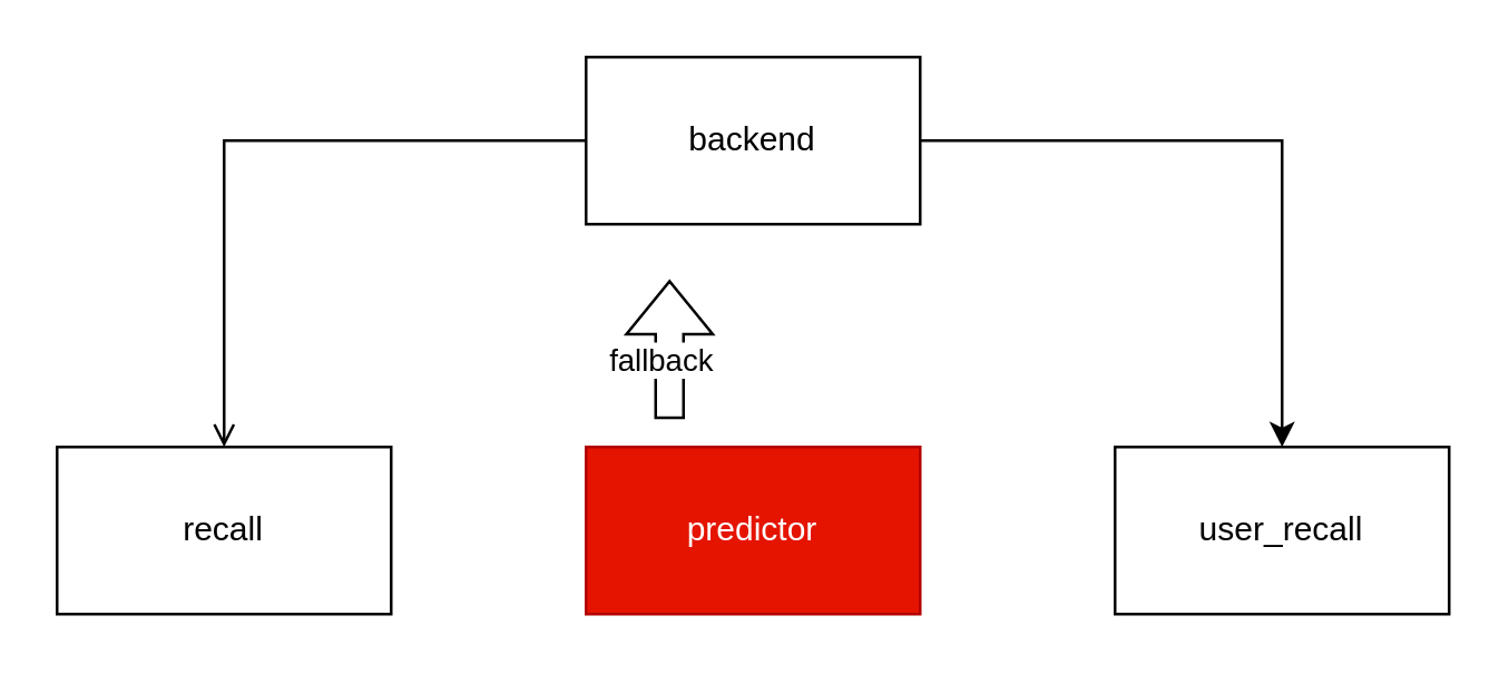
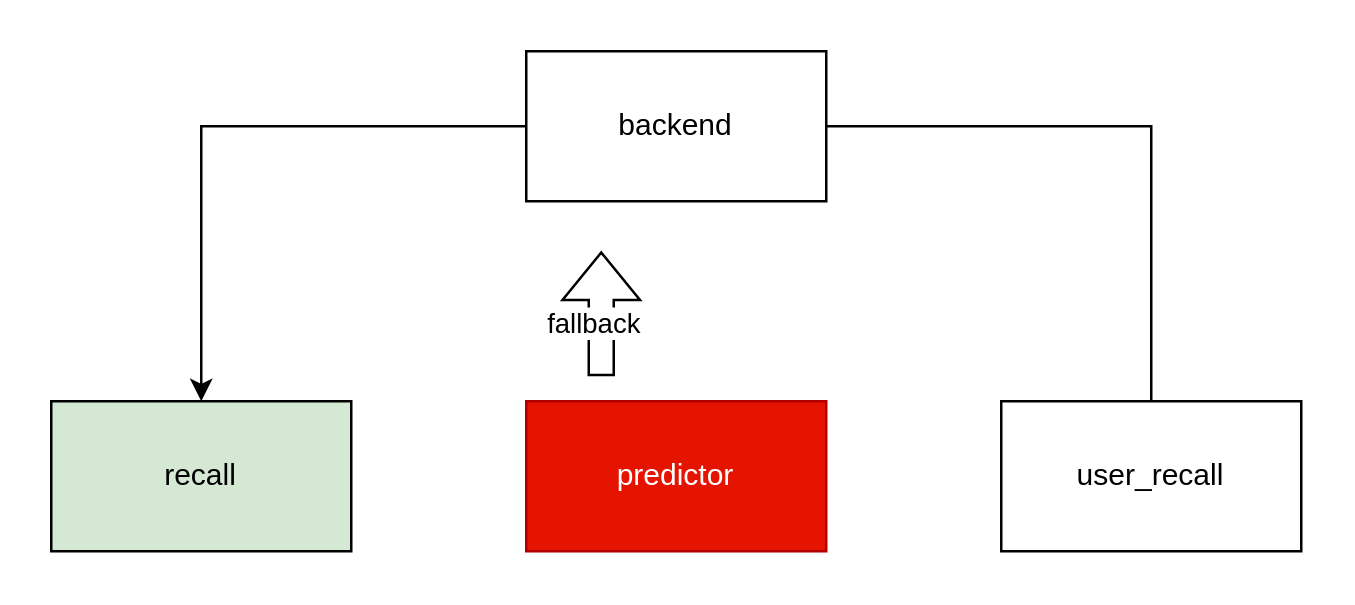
- <mxCell id="3" style="edgeStyle=orthogonalEdgeStyle;rounded=0;orthogonalLoop=1;jettySize=auto;html=1;" edge="1" parent="1" source="4" target="6"><mxGeometry relative="1" as="geometry" /></mxCell>
+ <mxCell id="3" style="edgeStyle=orthogonalEdgeStyle;rounded=0;orthogonalLoop=1;jettySize=auto;html=1;endArrow=none;" edge="1" parent="1" source="4" target="6"><mxGeometry relative="1" as="geometry" /></mxCell>
- <mxCell id="2" style="edgeStyle=orthogonalEdgeStyle;rounded=0;orthogonalLoop=1;jettySize=auto;html=1;endArrow=open;" edge="1" parent="1" source="4" target="5"><mxGeometry relative="1" as="geometry"><mxPoint x="80" y="190" as="targetPoint" /></mxGeometry></mxCell>
+ <mxCell id="2" style="edgeStyle=orthogonalEdgeStyle;rounded=0;orthogonalLoop=1;jettySize=auto;html=1;" edge="1" parent="1" source="4" target="5"><mxGeometry relative="1" as="geometry"><mxPoint x="80" y="190" as="targetPoint" /></mxGeometry></mxCell>
- <mxCell id="5" value="recall" style="rounded=0;whiteSpace=wrap;html=1;" vertex="1" parent="1"><mxGeometry x="20" y="160" width="120" height="60" as="geometry" /></mxCell>
+ <mxCell id="5" value="recall" style="rounded=0;whiteSpace=wrap;html=1;fillColor=#d5e8d4;" vertex="1" parent="1"><mxGeometry x="20" y="160" width="120" height="60" as="geometry" /></mxCell>
